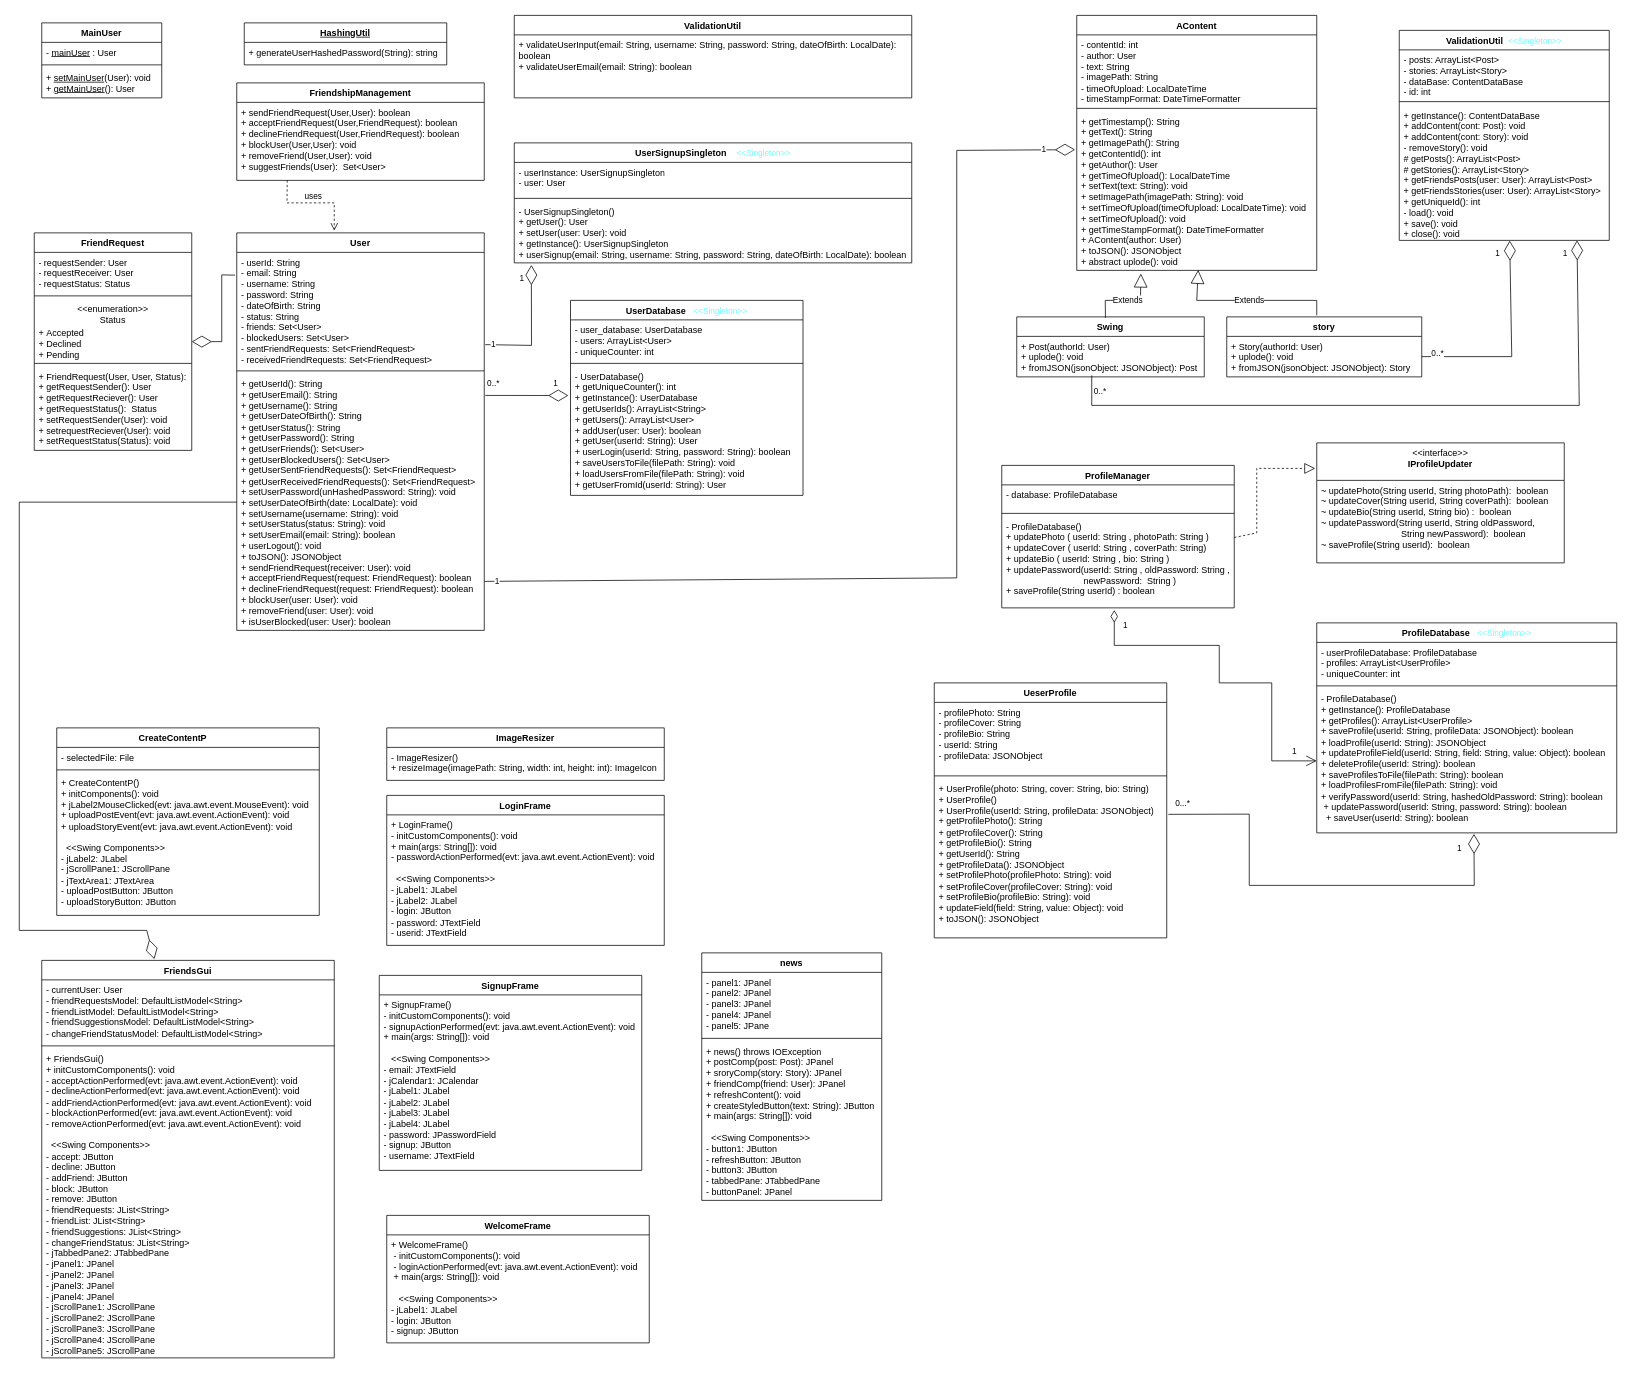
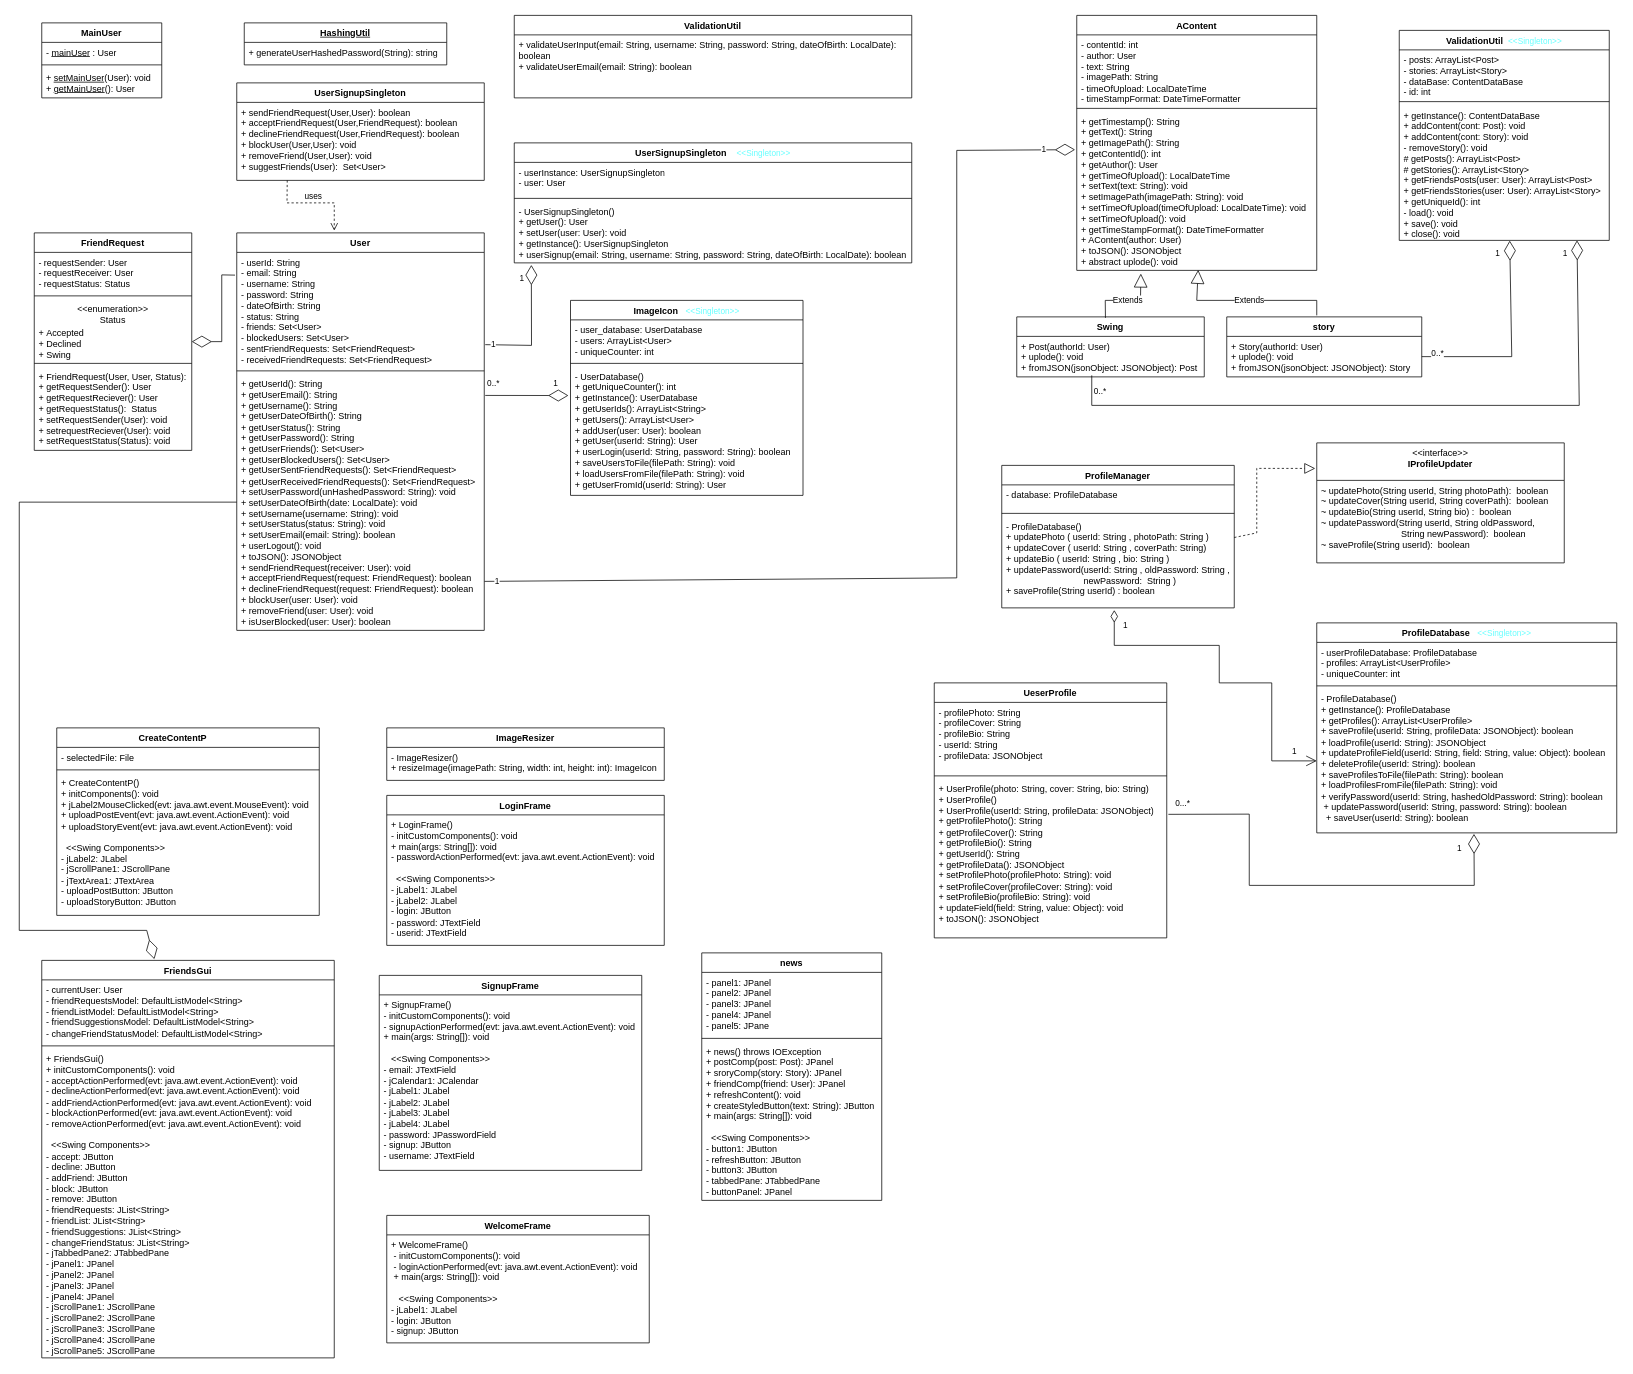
- <mxCell id="2" value="FriendshipManagement" style="swimlane;fontStyle=1;align=center;verticalAlign=top;childLayout=stackLayout;horizontal=1;startSize=26;horizontalStack=0;resizeParent=1;resizeParentMax=0;resizeLast=0;collapsible=1;marginBottom=0;whiteSpace=wrap;html=1;" parent="1" vertex="1"><mxGeometry x="310" y="110" width="330" height="130" as="geometry" /></mxCell>
+ <mxCell id="2" value="UserSignupSingleton" style="swimlane;fontStyle=1;align=center;verticalAlign=top;childLayout=stackLayout;horizontal=1;startSize=26;horizontalStack=0;resizeParent=1;resizeParentMax=0;resizeLast=0;collapsible=1;marginBottom=0;whiteSpace=wrap;html=1;" parent="1" vertex="1"><mxGeometry x="310" y="110" width="330" height="130" as="geometry" /></mxCell>
- <mxCell id="21" value="UserDatabase&amp;nbsp; &amp;nbsp;&lt;span style=&quot;color: rgb(102, 255, 255); font-size: 11px; font-weight: 400;&quot;&gt;&amp;lt;&amp;lt;Singleton&amp;gt;&amp;gt;&lt;/span&gt;" style="swimlane;fontStyle=1;align=center;verticalAlign=top;childLayout=stackLayout;horizontal=1;startSize=26;horizontalStack=0;resizeParent=1;resizeParentMax=0;resizeLast=0;collapsible=1;marginBottom=0;whiteSpace=wrap;html=1;" parent="1" vertex="1"><mxGeometry x="755" y="400" width="310" height="260" as="geometry" /></mxCell>
+ <mxCell id="21" value="ImageIcon&amp;nbsp; &amp;nbsp;&lt;span style=&quot;color: rgb(102, 255, 255); font-size: 11px; font-weight: 400;&quot;&gt;&amp;lt;&amp;lt;Singleton&amp;gt;&amp;gt;&lt;/span&gt;" style="swimlane;fontStyle=1;align=center;verticalAlign=top;childLayout=stackLayout;horizontal=1;startSize=26;horizontalStack=0;resizeParent=1;resizeParentMax=0;resizeLast=0;collapsible=1;marginBottom=0;whiteSpace=wrap;html=1;" parent="1" vertex="1"><mxGeometry x="755" y="400" width="310" height="260" as="geometry" /></mxCell>
- <mxCell id="8" value="&lt;span&gt;+&amp;nbsp;&lt;/span&gt;&lt;span&gt;Accepted&amp;nbsp;&lt;/span&gt;&lt;div&gt;&lt;span style=&quot;background-color: initial;&quot;&gt;+&amp;nbsp;&lt;/span&gt;&lt;span style=&quot;background-color: initial;&quot;&gt;Declined&amp;nbsp;&lt;/span&gt;&lt;div&gt;&lt;span&gt;+&amp;nbsp;&lt;/span&gt;&lt;span&gt;Pending&amp;nbsp;&amp;nbsp;&lt;/span&gt;&lt;/div&gt;&lt;/div&gt;" style="text;strokeColor=none;fillColor=none;align=left;verticalAlign=top;spacingLeft=4;spacingRight=4;overflow=hidden;rotatable=0;points=[[0,0.5],[1,0.5]];portConstraint=eastwest;whiteSpace=wrap;html=1;" parent="4" vertex="1"><mxGeometry y="120" width="210" height="50" as="geometry" /></mxCell>
+ <mxCell id="8" value="&lt;span&gt;+&amp;nbsp;&lt;/span&gt;&lt;span&gt;Accepted&amp;nbsp;&lt;/span&gt;&lt;div&gt;&lt;span style=&quot;background-color: initial;&quot;&gt;+&amp;nbsp;&lt;/span&gt;&lt;span style=&quot;background-color: initial;&quot;&gt;Declined&amp;nbsp;&lt;/span&gt;&lt;div&gt;&lt;span&gt;+&amp;nbsp;&lt;/span&gt;&lt;span&gt;Swing&amp;nbsp;&amp;nbsp;&lt;/span&gt;&lt;/div&gt;&lt;/div&gt;" style="text;strokeColor=none;fillColor=none;align=left;verticalAlign=top;spacingLeft=4;spacingRight=4;overflow=hidden;rotatable=0;points=[[0,0.5],[1,0.5]];portConstraint=eastwest;whiteSpace=wrap;html=1;" parent="4" vertex="1"><mxGeometry y="120" width="210" height="50" as="geometry" /></mxCell>
